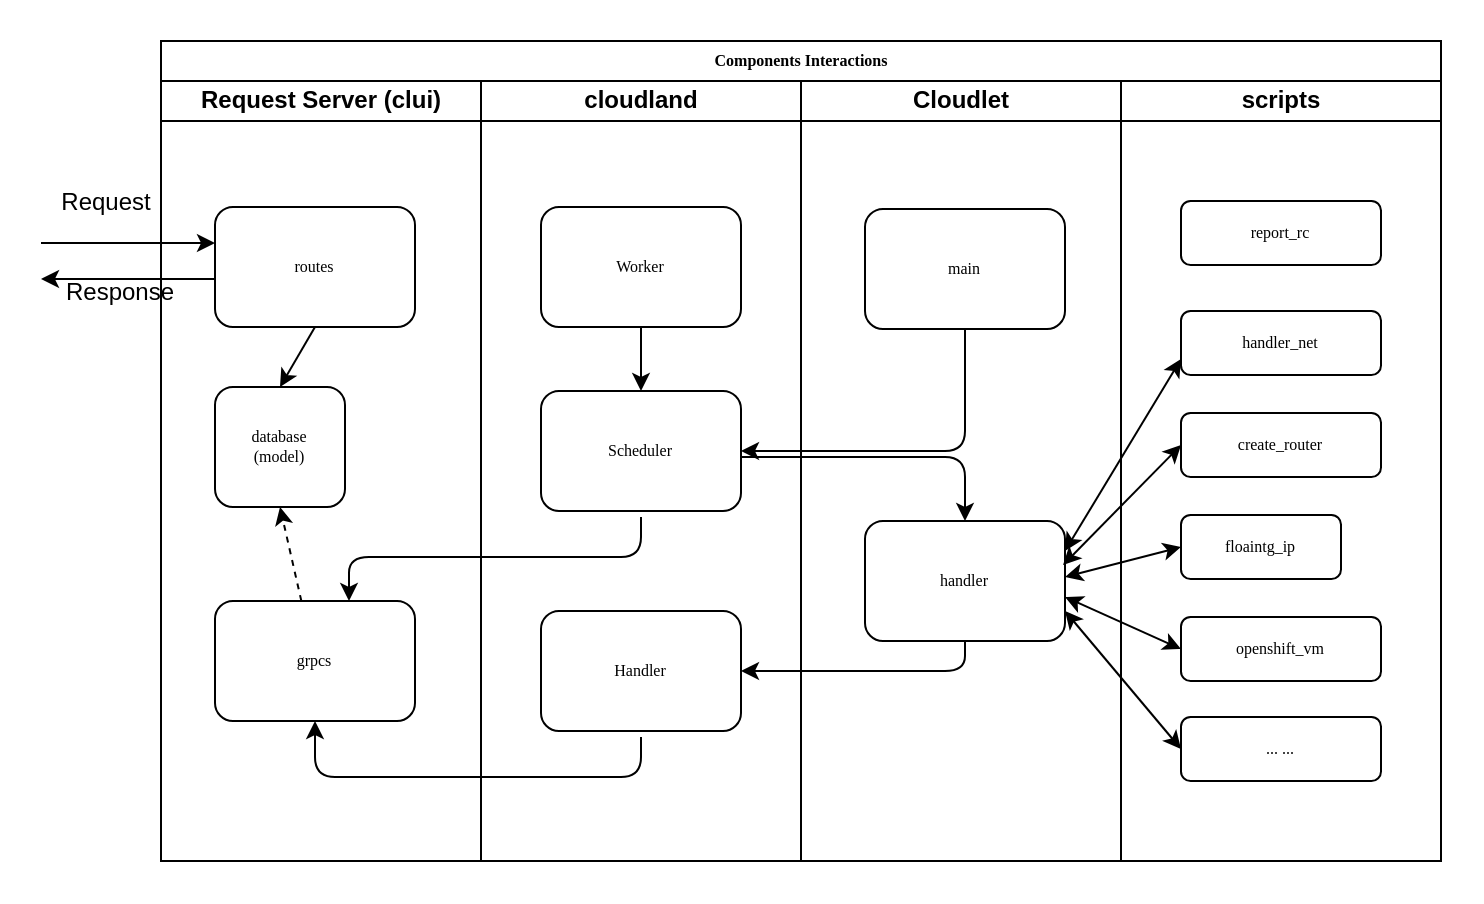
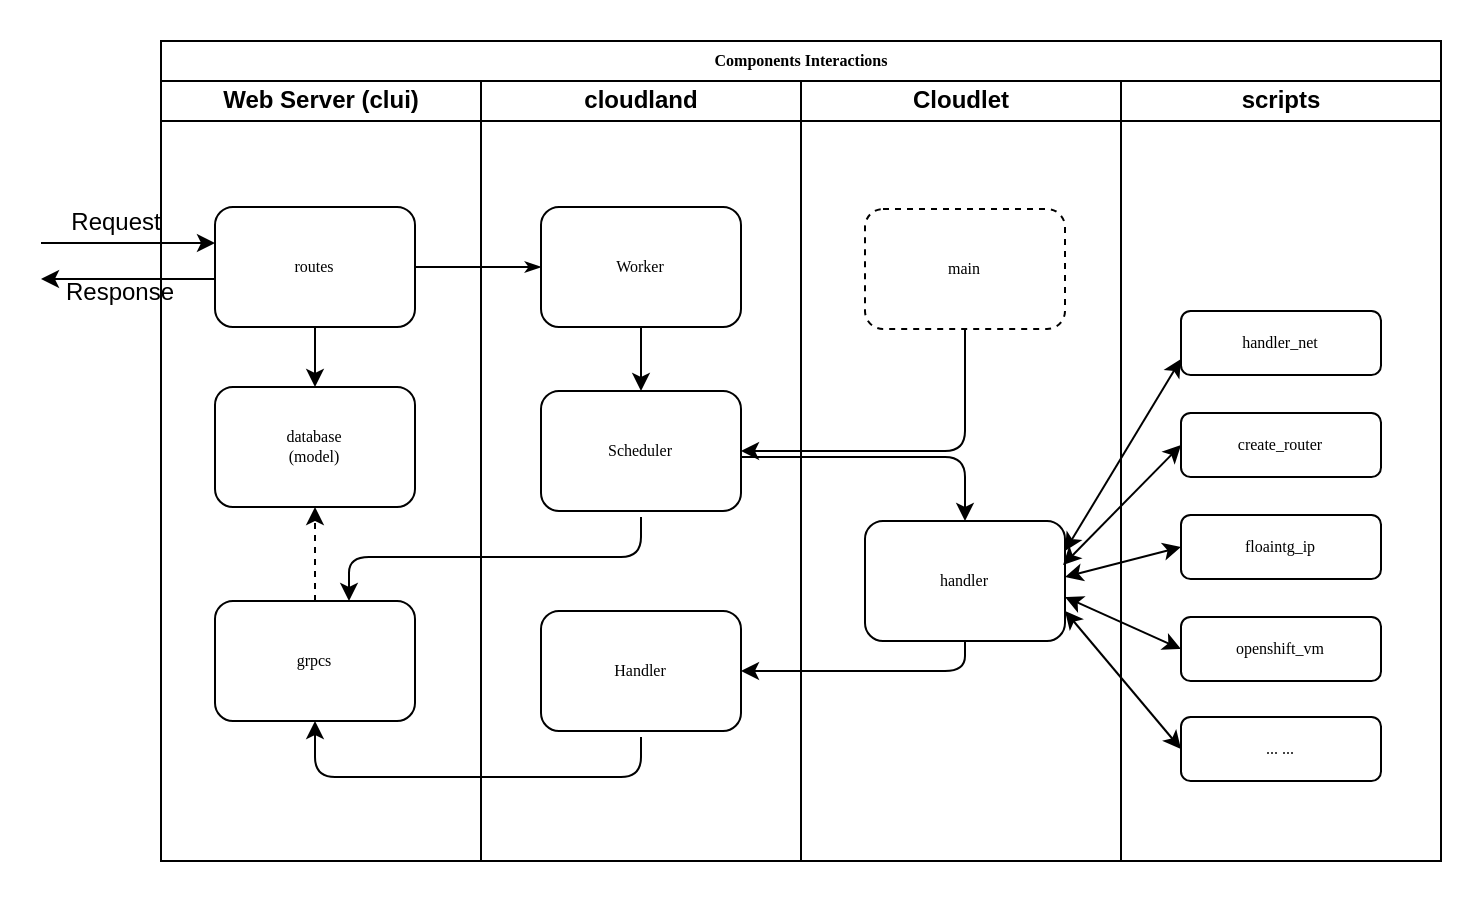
- <mxCell id="3" value="Request Server (clui)" style="swimlane;html=1;startSize=20;" parent="2" vertex="1"><mxGeometry y="20" width="160" height="390" as="geometry" /></mxCell>
+ <mxCell id="3" value="Web Server (clui)" style="swimlane;html=1;startSize=20;" parent="2" vertex="1"><mxGeometry y="20" width="160" height="390" as="geometry" /></mxCell>
- <mxCell id="36" value="Request" style="text;html=1;strokeColor=none;fillColor=none;align=center;verticalAlign=middle;whiteSpace=wrap;rounded=0;" vertex="1" parent="1"><mxGeometry x="33" y="91" width="40" height="20" as="geometry" /></mxCell>
+ <mxCell id="36" value="Request" style="text;html=1;strokeColor=none;fillColor=none;align=center;verticalAlign=middle;whiteSpace=wrap;rounded=0;" vertex="1" parent="1"><mxGeometry x="38" y="101" width="40" height="20" as="geometry" /></mxCell>
- <mxCell id="21" value="report_rc" style="rounded=1;whiteSpace=wrap;html=1;shadow=0;labelBackgroundColor=none;strokeColor=#000000;strokeWidth=1;fillColor=#ffffff;fontFamily=Verdana;fontSize=8;fontColor=#000000;align=center;" parent="20" vertex="1"><mxGeometry x="30" y="60" width="100" height="32" as="geometry" /></mxCell>
+ <mxCell id="9" style="edgeStyle=orthogonalEdgeStyle;rounded=1;html=1;labelBackgroundColor=none;startArrow=none;startFill=0;startSize=5;endArrow=classicThin;endFill=1;endSize=5;jettySize=auto;orthogonalLoop=1;strokeColor=#000000;strokeWidth=1;fontFamily=Verdana;fontSize=8;fontColor=#000000;" parent="2" source="4" target="11" edge="1"><mxGeometry relative="1" as="geometry" /></mxCell>
- <mxCell id="16" value="main" style="rounded=1;whiteSpace=wrap;html=1;shadow=0;labelBackgroundColor=none;strokeColor=#000000;strokeWidth=1;fillColor=#ffffff;fontFamily=Verdana;fontSize=8;fontColor=#000000;align=center;" vertex="1" parent="15"><mxGeometry x="32" y="64" width="100" height="60" as="geometry" /></mxCell>
+ <mxCell id="16" value="main" style="rounded=1;whiteSpace=wrap;html=1;shadow=0;labelBackgroundColor=none;strokeColor=#000000;strokeWidth=1;fillColor=#ffffff;fontFamily=Verdana;fontSize=8;fontColor=#000000;align=center;dashed=1;" vertex="1" parent="15"><mxGeometry x="32" y="64" width="100" height="60" as="geometry" /></mxCell>
- <mxCell id="5" value="database&lt;br&gt;(model)" style="rounded=1;whiteSpace=wrap;html=1;shadow=0;labelBackgroundColor=none;strokeColor=#000000;strokeWidth=1;fillColor=#ffffff;fontFamily=Verdana;fontSize=8;fontColor=#000000;align=center;" parent="3" vertex="1"><mxGeometry x="27" y="153" width="65" height="60" as="geometry" /></mxCell>
+ <mxCell id="5" value="database&lt;br&gt;(model)" style="rounded=1;whiteSpace=wrap;html=1;shadow=0;labelBackgroundColor=none;strokeColor=#000000;strokeWidth=1;fillColor=#ffffff;fontFamily=Verdana;fontSize=8;fontColor=#000000;align=center;" parent="3" vertex="1"><mxGeometry x="27" y="153" width="100" height="60" as="geometry" /></mxCell>
- <mxCell id="24" value="floaintg_ip" style="rounded=1;whiteSpace=wrap;html=1;shadow=0;labelBackgroundColor=none;strokeColor=#000000;strokeWidth=1;fillColor=#ffffff;fontFamily=Verdana;fontSize=8;fontColor=#000000;align=center;" vertex="1" parent="20"><mxGeometry x="30" y="217" width="80" height="32" as="geometry" /></mxCell>
+ <mxCell id="24" value="floaintg_ip" style="rounded=1;whiteSpace=wrap;html=1;shadow=0;labelBackgroundColor=none;strokeColor=#000000;strokeWidth=1;fillColor=#ffffff;fontFamily=Verdana;fontSize=8;fontColor=#000000;align=center;" vertex="1" parent="20"><mxGeometry x="30" y="217" width="100" height="32" as="geometry" /></mxCell>
